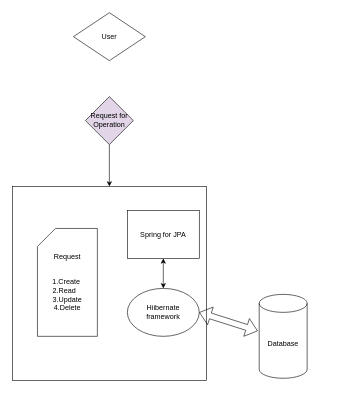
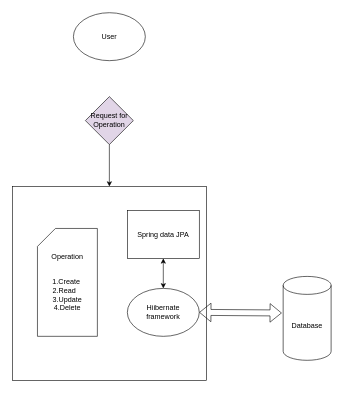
- <mxCell id="2" value="User" style="rhombus;whiteSpace=wrap;html=1;" vertex="1" parent="1"><mxGeometry x="122" y="20" width="120" height="80" as="geometry" /></mxCell>
+ <mxCell id="2" value="User" style="ellipse;whiteSpace=wrap;html=1;" vertex="1" parent="1"><mxGeometry x="122" y="20" width="120" height="80" as="geometry" /></mxCell>
- <mxCell id="5" value="Spring for JPA" style="rounded=0;whiteSpace=wrap;html=1;" vertex="1" parent="1"><mxGeometry x="212" y="350" width="120" height="80" as="geometry" /></mxCell>
+ <mxCell id="5" value="Spring data JPA" style="rounded=0;whiteSpace=wrap;html=1;" vertex="1" parent="1"><mxGeometry x="212" y="350" width="120" height="80" as="geometry" /></mxCell>
- <mxCell id="10" value="Request&lt;br&gt;&lt;br&gt;&lt;br&gt;1.Create&amp;nbsp;&lt;br&gt;2.Read&amp;nbsp; &amp;nbsp;&lt;br&gt;3.Update&lt;br&gt;4.Delete" style="shape=card;whiteSpace=wrap;html=1;" vertex="1" parent="1"><mxGeometry x="62" y="380" width="100" height="180" as="geometry" /></mxCell>
+ <mxCell id="10" value="Operation&lt;br&gt;&lt;br&gt;&lt;br&gt;1.Create&amp;nbsp;&lt;br&gt;2.Read&amp;nbsp; &amp;nbsp;&lt;br&gt;3.Update&lt;br&gt;4.Delete" style="shape=card;whiteSpace=wrap;html=1;" vertex="1" parent="1"><mxGeometry x="62" y="380" width="100" height="180" as="geometry" /></mxCell>
- <mxCell id="7" value="Database" style="shape=cylinder3;whiteSpace=wrap;html=1;boundedLbl=1;backgroundOutline=1;size=15;" vertex="1" parent="1"><mxGeometry x="432" y="490" width="80" height="140" as="geometry" /></mxCell>
+ <mxCell id="7" value="Database" style="shape=cylinder3;whiteSpace=wrap;html=1;boundedLbl=1;backgroundOutline=1;size=15;" vertex="1" parent="1"><mxGeometry x="472" y="460" width="80" height="140" as="geometry" /></mxCell>
